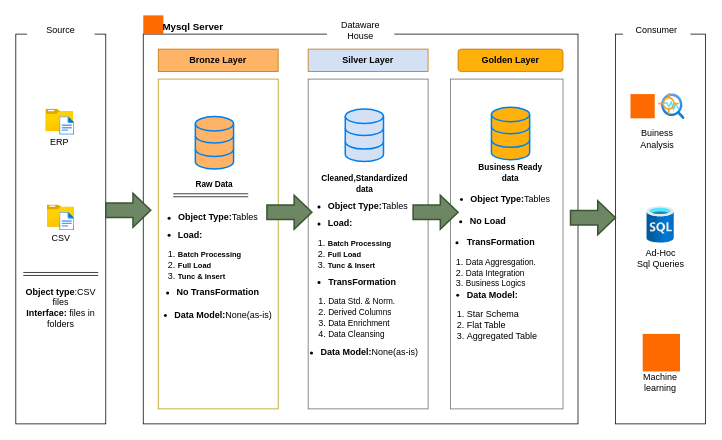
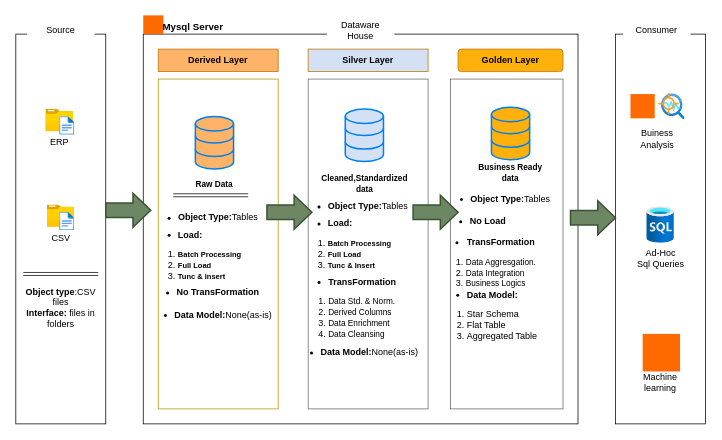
- <mxCell id="8" value="Bronze Layer" style="rounded=0;whiteSpace=wrap;html=1;fillColor=#FFB366;fontColor=#000000;strokeColor=#BD7000;fillStyle=solid;fontStyle=1" parent="1" vertex="1"><mxGeometry x="210" y="65" width="160" height="30" as="geometry" /></mxCell>
+ <mxCell id="8" value="Derived Layer" style="rounded=0;whiteSpace=wrap;html=1;fillColor=#FFB366;fontColor=#000000;strokeColor=#BD7000;fillStyle=solid;fontStyle=1" parent="1" vertex="1"><mxGeometry x="210" y="65" width="160" height="30" as="geometry" /></mxCell>
